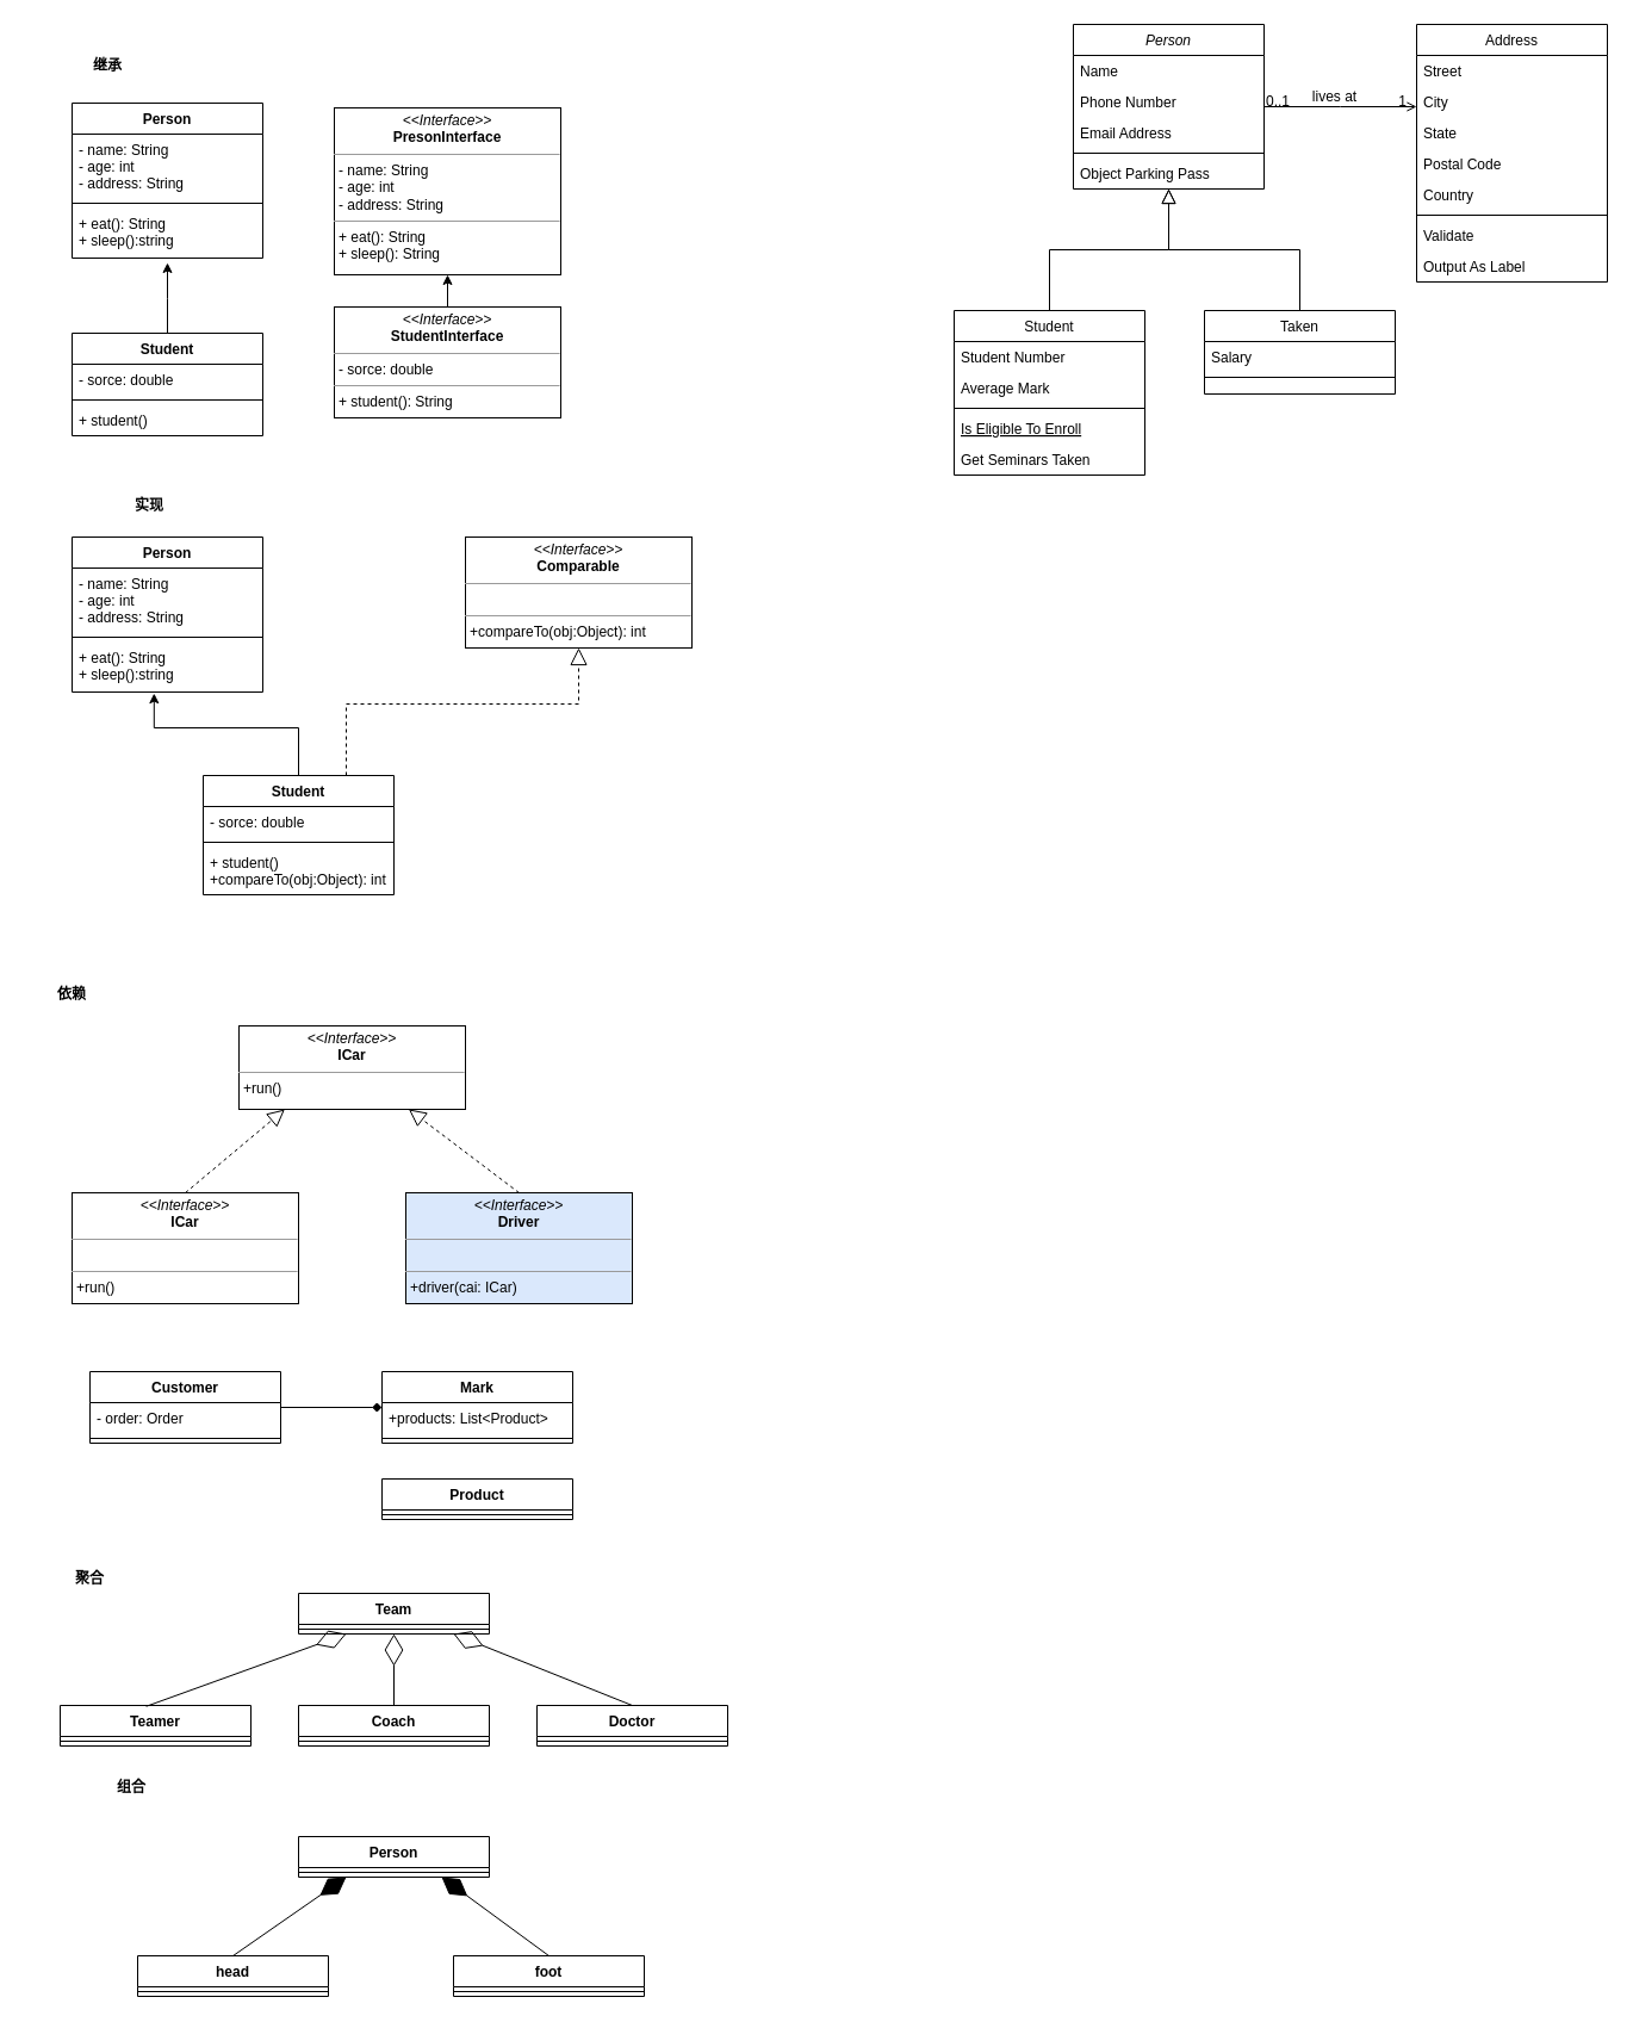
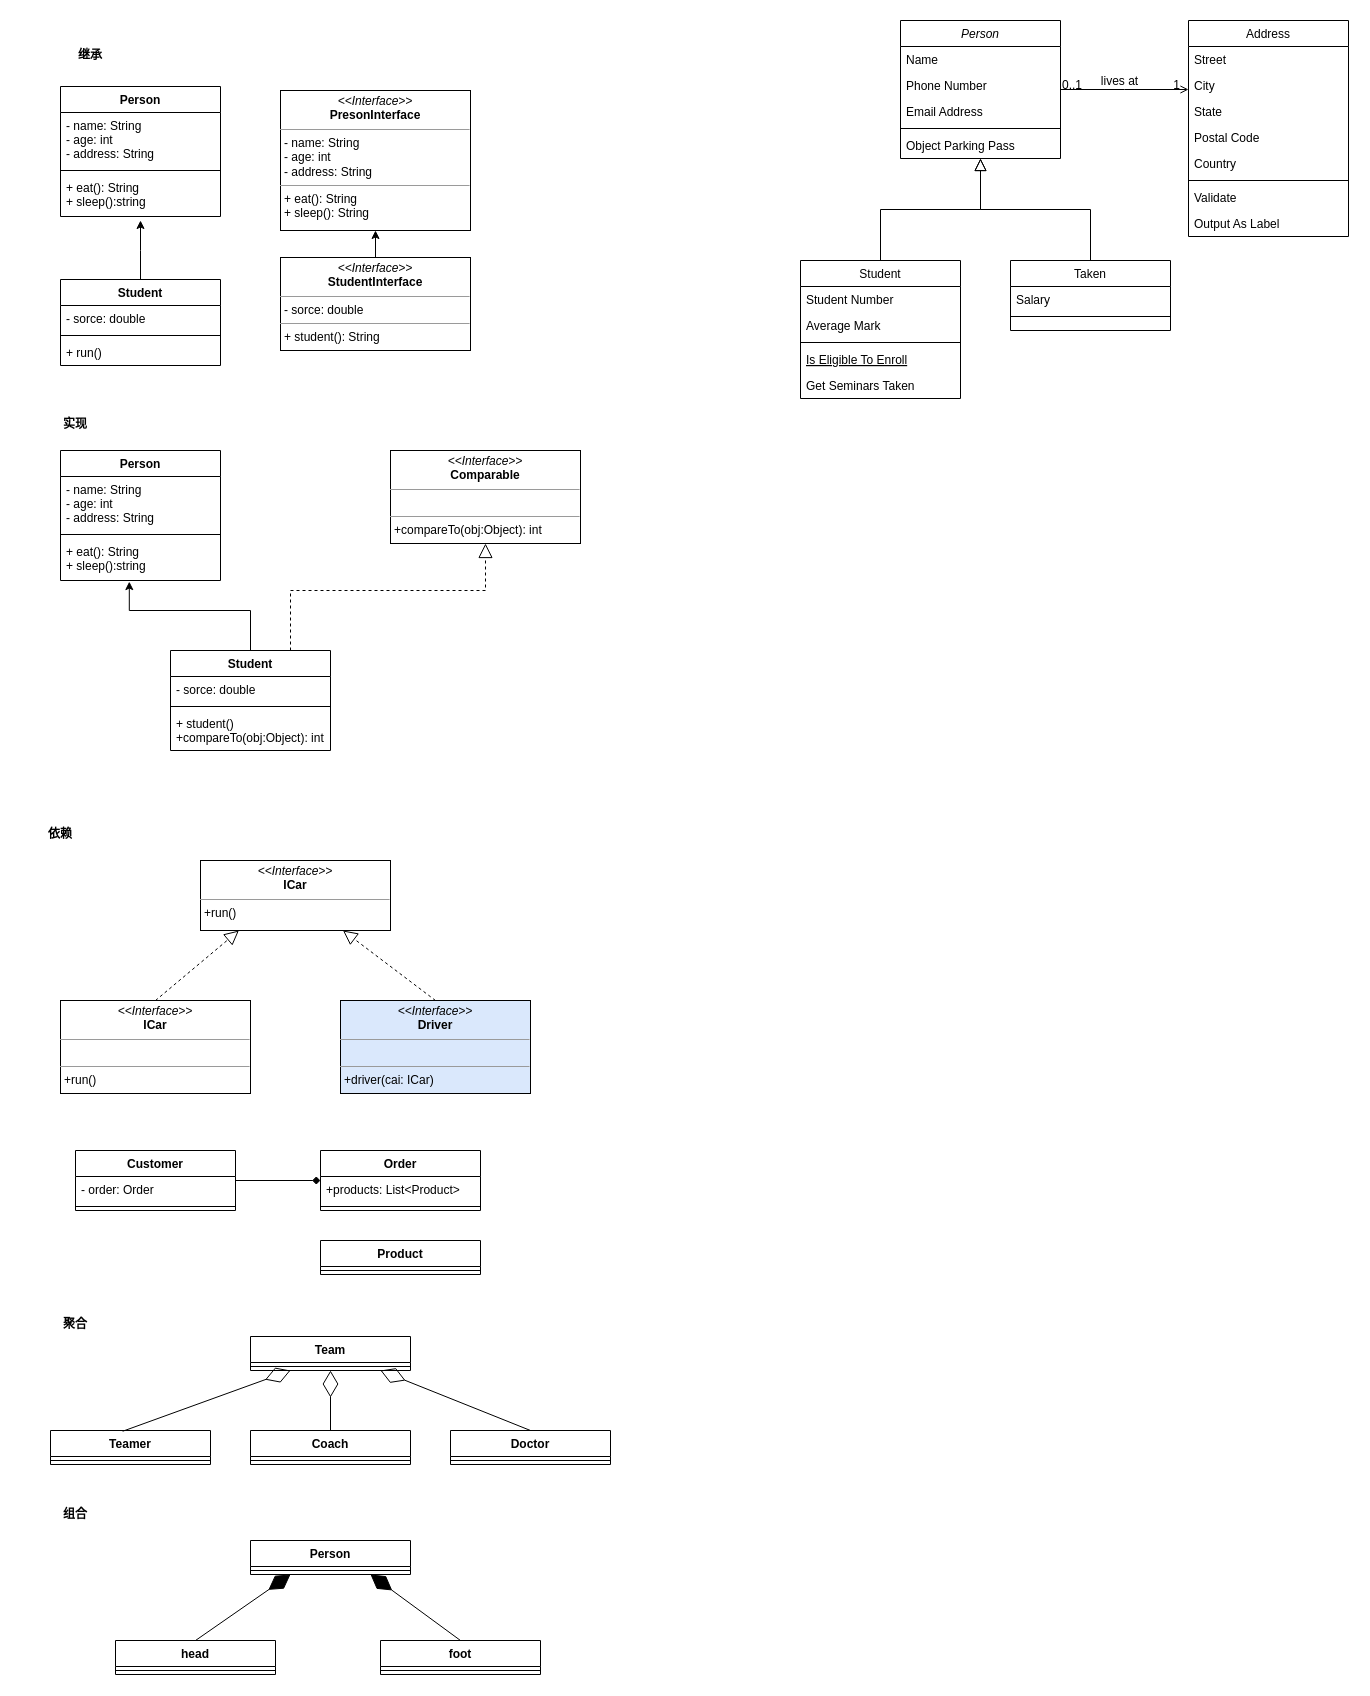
- <mxCell id="40" value="+ student()" style="text;strokeColor=none;fillColor=none;align=left;verticalAlign=top;spacingLeft=4;spacingRight=4;overflow=hidden;rotatable=0;points=[[0,0.5],[1,0.5]];portConstraint=eastwest;" vertex="1" parent="37"><mxGeometry y="60" width="160" height="26" as="geometry" /></mxCell>
+ <mxCell id="40" value="+ run()" style="text;strokeColor=none;fillColor=none;align=left;verticalAlign=top;spacingLeft=4;spacingRight=4;overflow=hidden;rotatable=0;points=[[0,0.5],[1,0.5]];portConstraint=eastwest;" vertex="1" parent="37"><mxGeometry y="60" width="160" height="26" as="geometry" /></mxCell>
- <mxCell id="46" value="实现" style="text;align=center;fontStyle=1;verticalAlign=middle;spacingLeft=3;spacingRight=3;strokeColor=none;rotatable=0;points=[[0,0.5],[1,0.5]];portConstraint=eastwest;" vertex="1" parent="1"><mxGeometry x="85" y="410" width="80" height="26" as="geometry" /></mxCell>
+ <mxCell id="46" value="实现" style="text;align=center;fontStyle=1;verticalAlign=middle;spacingLeft=3;spacingRight=3;strokeColor=none;rotatable=0;points=[[0,0.5],[1,0.5]];portConstraint=eastwest;" vertex="1" parent="1"><mxGeometry x="35" y="410" width="80" height="26" as="geometry" /></mxCell>
- <mxCell id="72" value="Mark" style="swimlane;fontStyle=1;align=center;verticalAlign=top;childLayout=stackLayout;horizontal=1;startSize=26;horizontalStack=0;resizeParent=1;resizeParentMax=0;resizeLast=0;collapsible=1;marginBottom=0;" vertex="1" parent="1"><mxGeometry x="320" y="1150" width="160" height="60" as="geometry" /></mxCell>
+ <mxCell id="72" value="Order" style="swimlane;fontStyle=1;align=center;verticalAlign=top;childLayout=stackLayout;horizontal=1;startSize=26;horizontalStack=0;resizeParent=1;resizeParentMax=0;resizeLast=0;collapsible=1;marginBottom=0;" vertex="1" parent="1"><mxGeometry x="320" y="1150" width="160" height="60" as="geometry" /></mxCell>
- <mxCell id="91" value="组合" style="text;align=center;fontStyle=1;verticalAlign=middle;spacingLeft=3;spacingRight=3;strokeColor=none;rotatable=0;points=[[0,0.5],[1,0.5]];portConstraint=eastwest;" vertex="1" parent="1"><mxGeometry x="70" y="1485" width="80" height="26" as="geometry" /></mxCell>
+ <mxCell id="91" value="组合" style="text;align=center;fontStyle=1;verticalAlign=middle;spacingLeft=3;spacingRight=3;strokeColor=none;rotatable=0;points=[[0,0.5],[1,0.5]];portConstraint=eastwest;" vertex="1" parent="1"><mxGeometry x="35" y="1500" width="80" height="26" as="geometry" /></mxCell>
